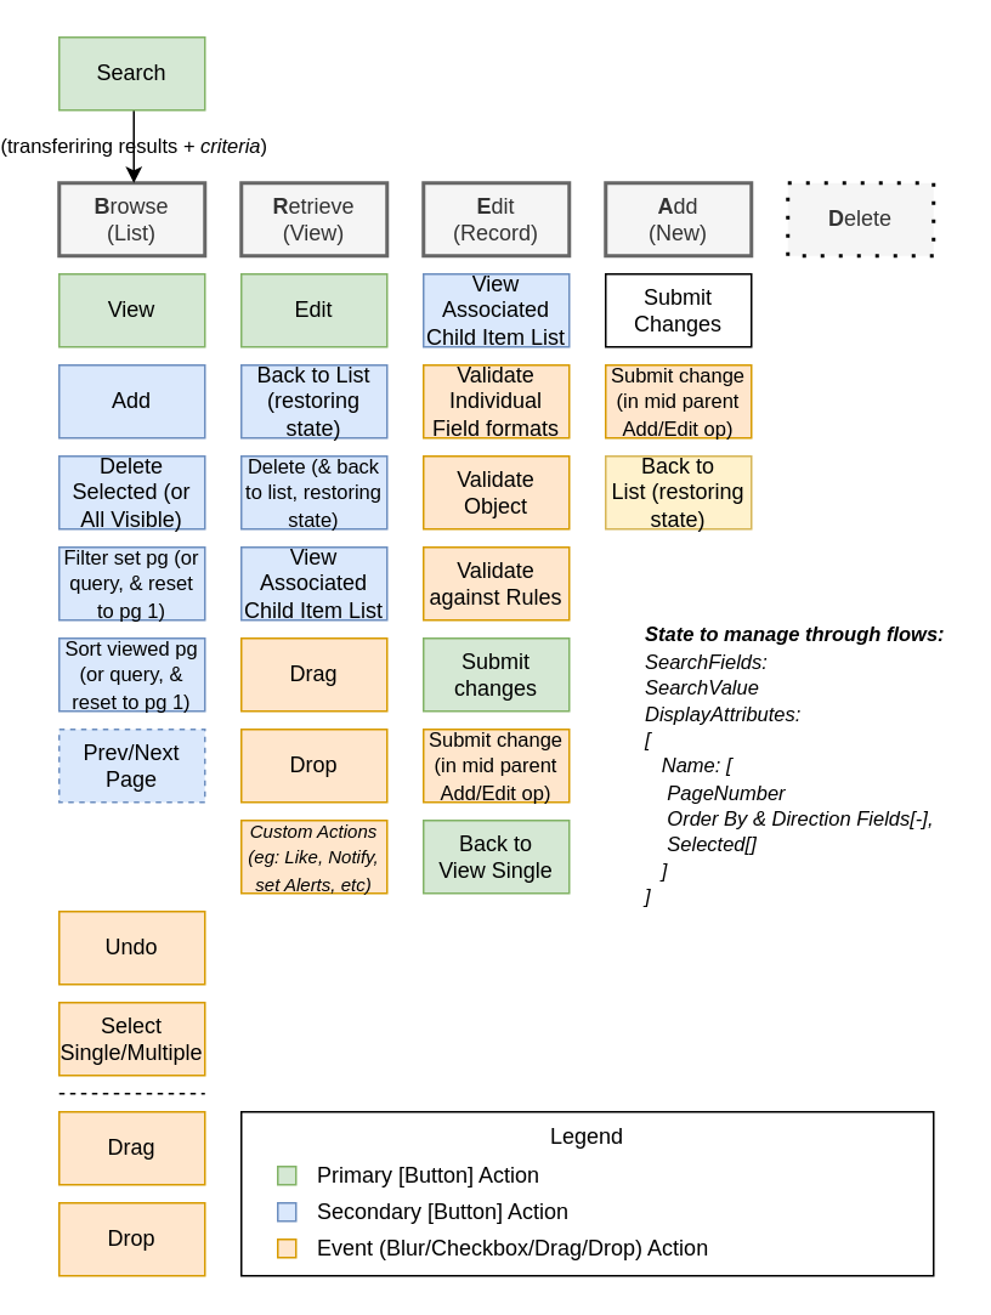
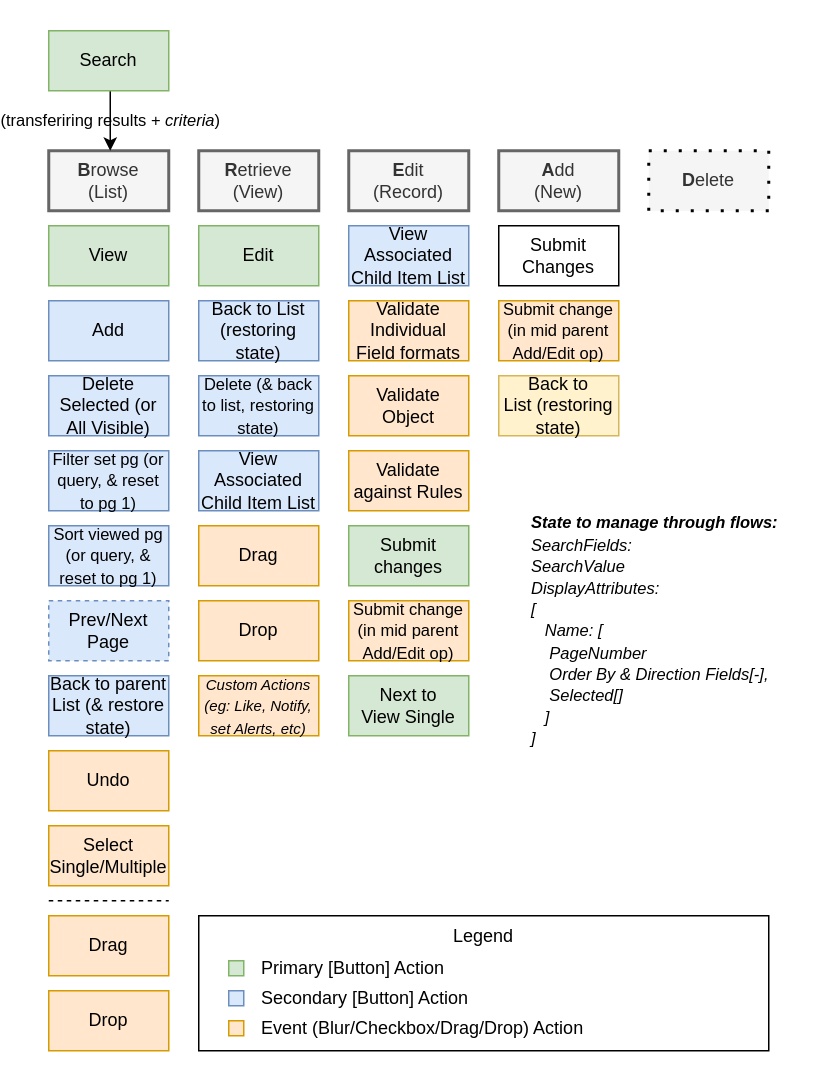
+ <mxCell id="29" value="Back to parent List (&amp;amp; restore state)" style="rounded=0;whiteSpace=wrap;html=1;fillColor=#dae8fc;strokeColor=#6c8ebf;" parent="1" vertex="1"><mxGeometry x="20" y="450" width="80" height="40" as="geometry" /></mxCell>
- <mxCell id="16" value="Back to &lt;br&gt;View Single" style="rounded=0;whiteSpace=wrap;html=1;fillColor=#d5e8d4;strokeColor=#82b366;" parent="1" vertex="1"><mxGeometry x="220" y="450" width="80" height="40" as="geometry" /></mxCell>
+ <mxCell id="16" value="Next to &lt;br&gt;View Single" style="rounded=0;whiteSpace=wrap;html=1;fillColor=#d5e8d4;strokeColor=#82b366;" parent="1" vertex="1"><mxGeometry x="220" y="450" width="80" height="40" as="geometry" /></mxCell>
